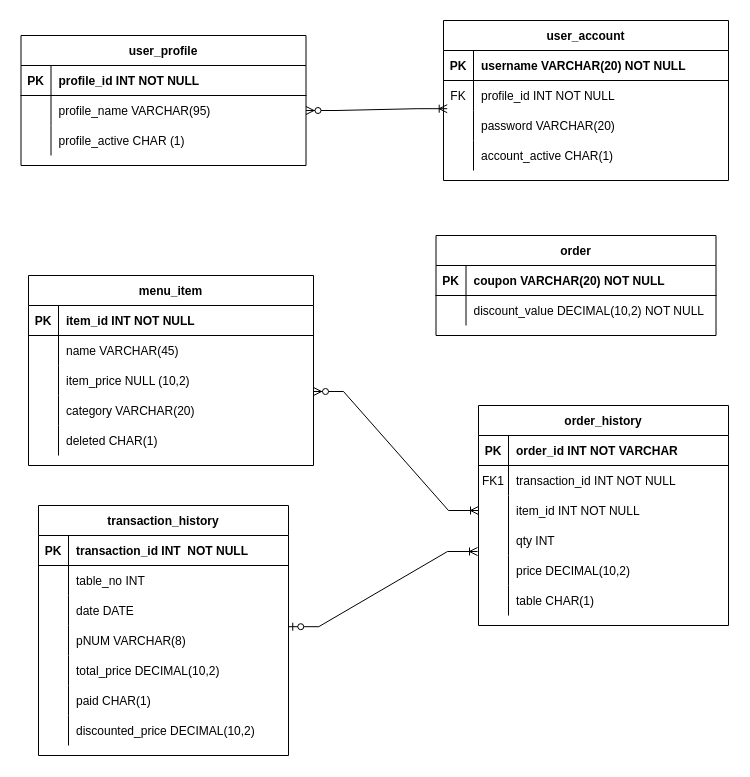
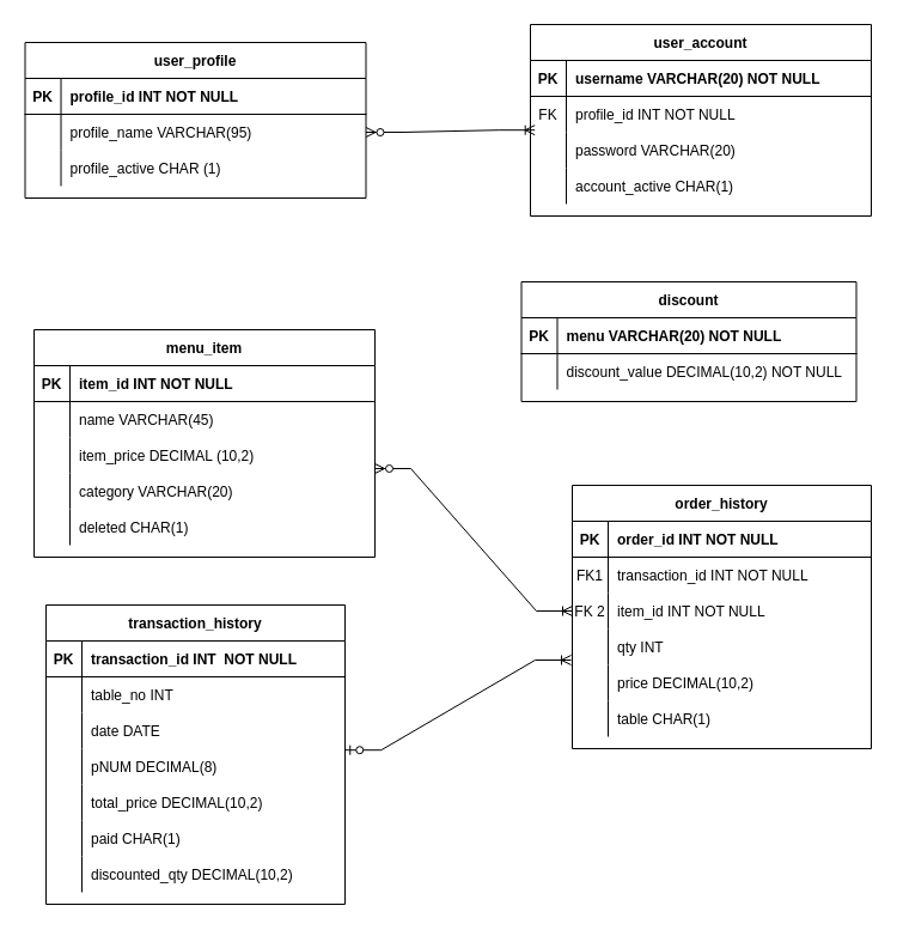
- <mxCell id="5" value="order" style="shape=table;startSize=30;container=1;collapsible=1;childLayout=tableLayout;fixedRows=1;rowLines=0;fontStyle=1;align=center;resizeLast=1;" parent="1" vertex="1"><mxGeometry x="435.5" y="235" width="280" height="100" as="geometry"><mxRectangle x="50" y="170" width="60" height="30" as="alternateBounds" /></mxGeometry></mxCell>
+ <mxCell id="5" value="discount" style="shape=table;startSize=30;container=1;collapsible=1;childLayout=tableLayout;fixedRows=1;rowLines=0;fontStyle=1;align=center;resizeLast=1;" parent="1" vertex="1"><mxGeometry x="435.5" y="235" width="280" height="100" as="geometry"><mxRectangle x="50" y="170" width="60" height="30" as="alternateBounds" /></mxGeometry></mxCell>
- <mxCell id="8" value="coupon VARCHAR(20) NOT NULL" style="shape=partialRectangle;overflow=hidden;connectable=0;fillColor=none;top=0;left=0;bottom=0;right=0;align=left;spacingLeft=6;fontStyle=1;" parent="6" vertex="1"><mxGeometry x="30" width="250" height="30" as="geometry"><mxRectangle width="250" height="30" as="alternateBounds" /></mxGeometry></mxCell>
+ <mxCell id="8" value="menu VARCHAR(20) NOT NULL" style="shape=partialRectangle;overflow=hidden;connectable=0;fillColor=none;top=0;left=0;bottom=0;right=0;align=left;spacingLeft=6;fontStyle=1;" parent="6" vertex="1"><mxGeometry x="30" width="250" height="30" as="geometry"><mxRectangle width="250" height="30" as="alternateBounds" /></mxGeometry></mxCell>
- <mxCell id="21" value="item_price NULL (10,2)" style="shape=partialRectangle;connectable=0;fillColor=none;top=0;left=0;bottom=0;right=0;align=left;spacingLeft=6;overflow=hidden;" parent="19" vertex="1"><mxGeometry x="30" width="255" height="30" as="geometry"><mxRectangle width="255" height="30" as="alternateBounds" /></mxGeometry></mxCell>
+ <mxCell id="21" value="item_price DECIMAL (10,2)" style="shape=partialRectangle;connectable=0;fillColor=none;top=0;left=0;bottom=0;right=0;align=left;spacingLeft=6;overflow=hidden;" parent="19" vertex="1"><mxGeometry x="30" width="255" height="30" as="geometry"><mxRectangle width="255" height="30" as="alternateBounds" /></mxGeometry></mxCell>
- <mxCell id="54" value="order_id INT NOT VARCHAR" style="shape=partialRectangle;overflow=hidden;connectable=0;fillColor=none;top=0;left=0;bottom=0;right=0;align=left;spacingLeft=6;fontStyle=1;" parent="52" vertex="1"><mxGeometry x="30" width="220" height="30" as="geometry"><mxRectangle width="220" height="30" as="alternateBounds" /></mxGeometry></mxCell>
+ <mxCell id="54" value="order_id INT NOT NULL" style="shape=partialRectangle;overflow=hidden;connectable=0;fillColor=none;top=0;left=0;bottom=0;right=0;align=left;spacingLeft=6;fontStyle=1;" parent="52" vertex="1"><mxGeometry x="30" width="220" height="30" as="geometry"><mxRectangle width="220" height="30" as="alternateBounds" /></mxGeometry></mxCell>
+ <mxCell id="59" value="FK 2" style="shape=partialRectangle;overflow=hidden;connectable=0;fillColor=none;top=0;left=0;bottom=0;right=0;" parent="58" vertex="1"><mxGeometry width="30" height="30" as="geometry"><mxRectangle width="30" height="30" as="alternateBounds" /></mxGeometry></mxCell>
- <mxCell id="82" value="pNUM VARCHAR(8)" style="shape=partialRectangle;connectable=0;fillColor=none;top=0;left=0;bottom=0;right=0;align=left;spacingLeft=6;overflow=hidden;" parent="80" vertex="1"><mxGeometry x="30" width="220" height="30" as="geometry"><mxRectangle width="220" height="30" as="alternateBounds" /></mxGeometry></mxCell>
+ <mxCell id="82" value="pNUM DECIMAL(8)" style="shape=partialRectangle;connectable=0;fillColor=none;top=0;left=0;bottom=0;right=0;align=left;spacingLeft=6;overflow=hidden;" parent="80" vertex="1"><mxGeometry x="30" width="220" height="30" as="geometry"><mxRectangle width="220" height="30" as="alternateBounds" /></mxGeometry></mxCell>
- <mxCell id="91" value="discounted_price DECIMAL(10,2)" style="shape=partialRectangle;connectable=0;fillColor=none;top=0;left=0;bottom=0;right=0;align=left;spacingLeft=6;overflow=hidden;" vertex="1" parent="89"><mxGeometry x="30" width="220" height="30" as="geometry"><mxRectangle width="220" height="30" as="alternateBounds" /></mxGeometry></mxCell>
+ <mxCell id="91" value="discounted_qty DECIMAL(10,2)" style="shape=partialRectangle;connectable=0;fillColor=none;top=0;left=0;bottom=0;right=0;align=left;spacingLeft=6;overflow=hidden;" vertex="1" parent="89"><mxGeometry x="30" width="220" height="30" as="geometry"><mxRectangle width="220" height="30" as="alternateBounds" /></mxGeometry></mxCell>
